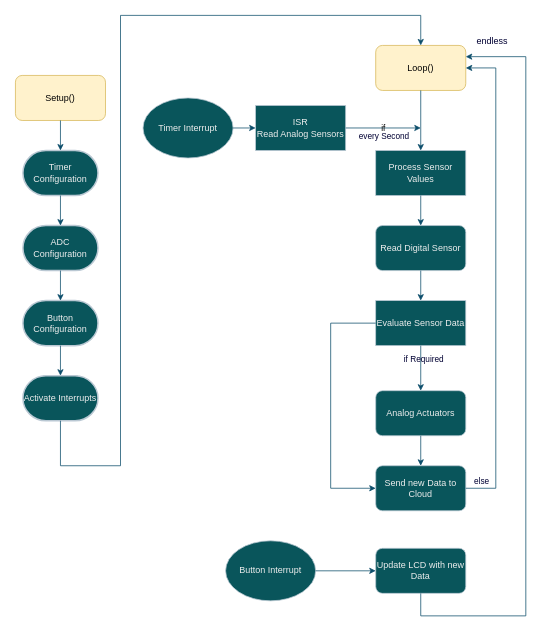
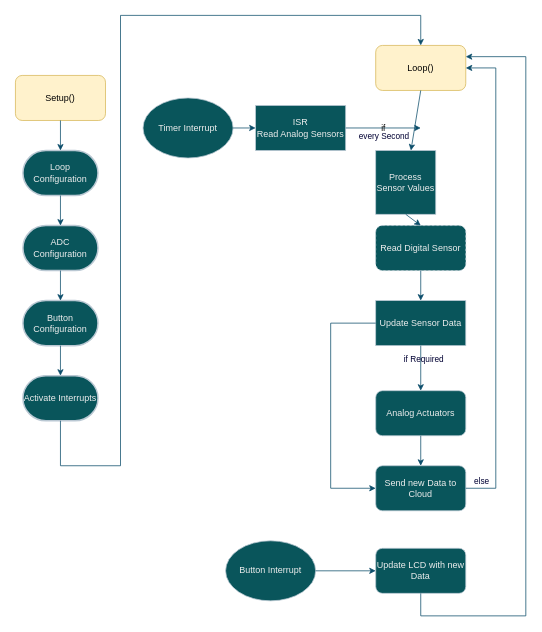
- <mxCell id="36" value="&lt;font color=&quot;#000033&quot;&gt;endless&lt;/font&gt;" style="text;html=1;align=center;verticalAlign=middle;resizable=0;points=[];autosize=1;strokeColor=none;fillColor=none;fontColor=#EEEEEE;" vertex="1" parent="1"><mxGeometry x="620" y="40" width="70" height="30" as="geometry" /></mxCell>
- <mxCell id="3" value="Timer Configuration" style="strokeWidth=2;html=1;shape=mxgraph.flowchart.terminator;whiteSpace=wrap;labelBackgroundColor=none;fillColor=#09555B;strokeColor=#BAC8D3;fontColor=#EEEEEE;" parent="1" vertex="1"><mxGeometry x="30" y="200" width="100" height="60" as="geometry" /></mxCell>
+ <mxCell id="3" value="Loop Configuration" style="strokeWidth=2;html=1;shape=mxgraph.flowchart.terminator;whiteSpace=wrap;labelBackgroundColor=none;fillColor=#09555B;strokeColor=#BAC8D3;fontColor=#EEEEEE;" parent="1" vertex="1"><mxGeometry x="30" y="200" width="100" height="60" as="geometry" /></mxCell>
- <mxCell id="14" value="Process Sensor Values" style="rounded=0;whiteSpace=wrap;html=1;labelBackgroundColor=none;fillColor=#09555B;strokeColor=#BAC8D3;fontColor=#EEEEEE;" parent="1" vertex="1"><mxGeometry x="500" y="200" width="120" height="60" as="geometry" /></mxCell>
+ <mxCell id="14" value="Process Sensor Values" style="rounded=0;whiteSpace=wrap;html=1;labelBackgroundColor=none;fillColor=#09555B;strokeColor=#BAC8D3;fontColor=#EEEEEE;" parent="1" vertex="1"><mxGeometry x="500" y="200" width="80" height="85" as="geometry" /></mxCell>
- <mxCell id="19" value="Read Digital Sensor" style="rounded=1;whiteSpace=wrap;html=1;labelBackgroundColor=none;fillColor=#09555B;strokeColor=#BAC8D3;fontColor=#EEEEEE;" parent="1" vertex="1"><mxGeometry x="500" y="300" width="120" height="60" as="geometry" /></mxCell>
+ <mxCell id="19" value="Read Digital Sensor" style="rounded=1;whiteSpace=wrap;html=1;labelBackgroundColor=none;fillColor=#09555B;strokeColor=#BAC8D3;fontColor=#EEEEEE;dashed=1;" parent="1" vertex="1"><mxGeometry x="500" y="300" width="120" height="60" as="geometry" /></mxCell>
- <mxCell id="21" value="Evaluate Sensor Data" style="rounded=0;whiteSpace=wrap;html=1;labelBackgroundColor=none;fillColor=#09555B;strokeColor=#BAC8D3;fontColor=#EEEEEE;" parent="1" vertex="1"><mxGeometry x="500" y="400" width="120" height="60" as="geometry" /></mxCell>
+ <mxCell id="21" value="Update Sensor Data" style="rounded=0;whiteSpace=wrap;html=1;labelBackgroundColor=none;fillColor=#09555B;strokeColor=#BAC8D3;fontColor=#EEEEEE;" parent="1" vertex="1"><mxGeometry x="500" y="400" width="120" height="60" as="geometry" /></mxCell>
